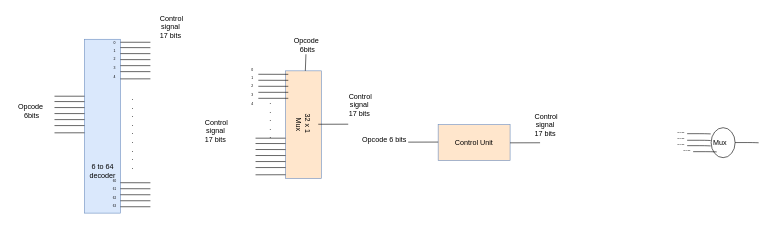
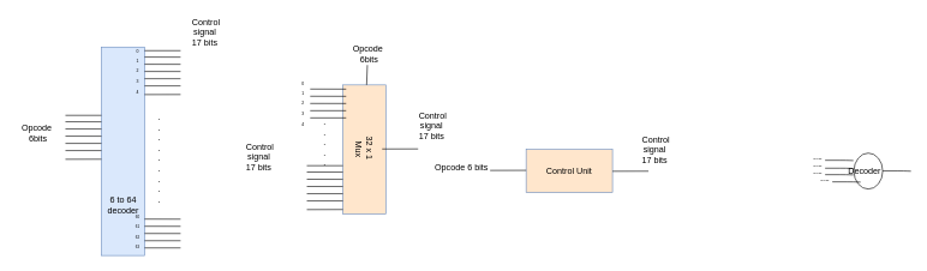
- <mxCell id="38" value="Mux" style="text;html=1;resizable=0;autosize=1;align=center;verticalAlign=middle;points=[];fillColor=none;strokeColor=none;rounded=0;" vertex="1" parent="1"><mxGeometry x="1170.36" y="227.5" width="60" height="20" as="geometry" /></mxCell>
+ <mxCell id="38" value="Decoder" style="text;html=1;resizable=0;autosize=1;align=center;verticalAlign=middle;points=[];fillColor=none;strokeColor=none;rounded=0;" vertex="1" parent="1"><mxGeometry x="1170.36" y="227.5" width="60" height="20" as="geometry" /></mxCell>
